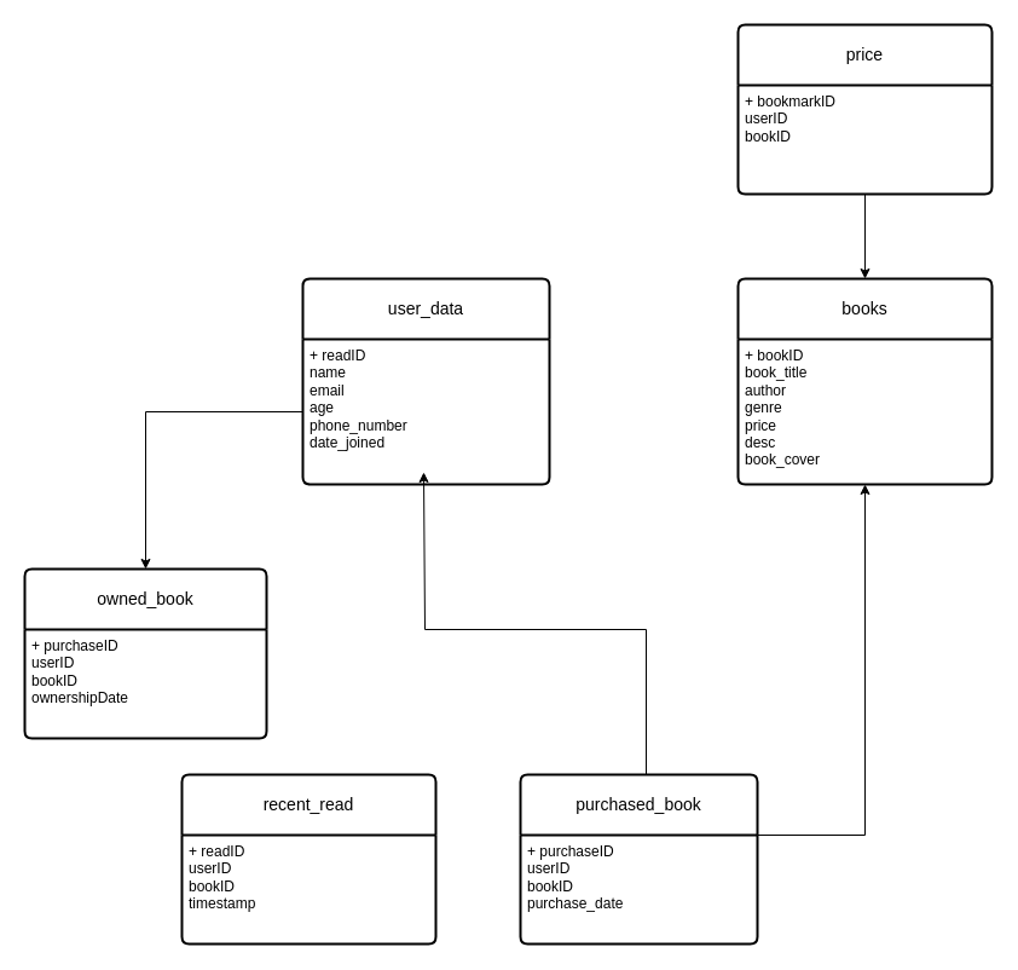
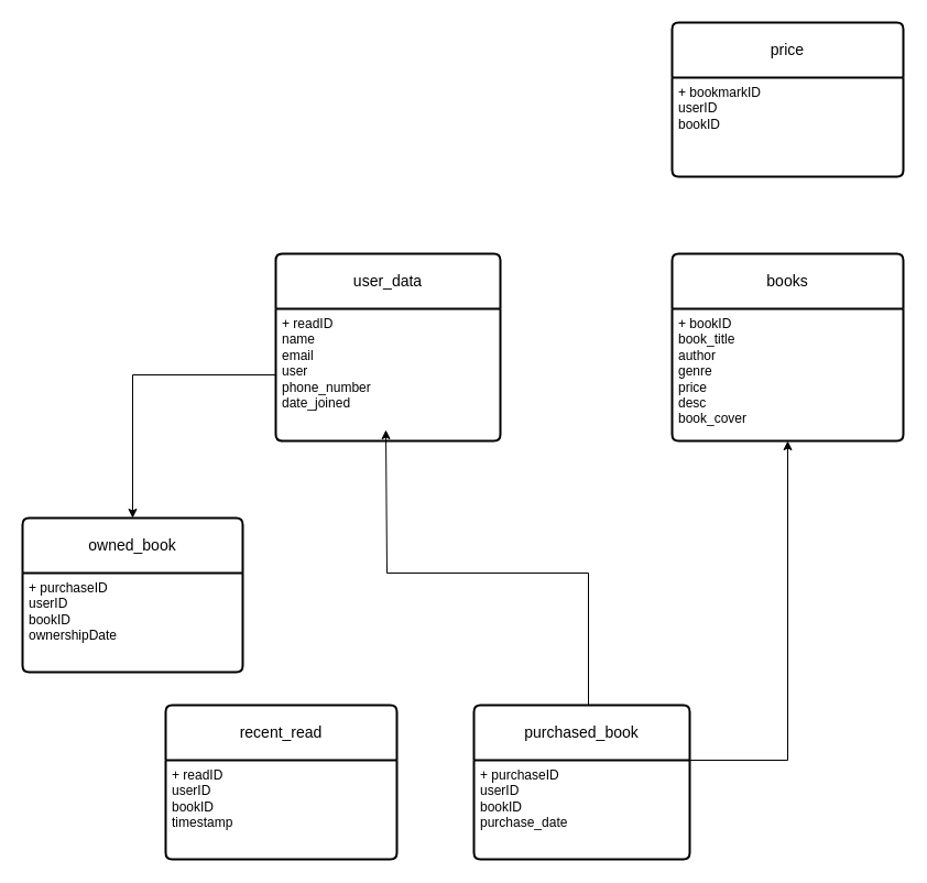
- <mxCell id="15" style="edgeStyle=orthogonalEdgeStyle;rounded=0;orthogonalLoop=1;jettySize=auto;html=1;entryX=0.5;entryY=0;entryDx=0;entryDy=0;" edge="1" parent="1" source="14" target="11"><mxGeometry relative="1" as="geometry" /></mxCell>
- <mxCell id="7" value="+ readID&lt;br&gt;name&lt;br&gt;email&lt;br&gt;age&lt;br&gt;phone_number&lt;br&gt;date_joined" style="align=left;strokeColor=none;fillColor=none;spacingLeft=4;fontSize=12;verticalAlign=top;resizable=0;rotatable=0;part=1;html=1;" vertex="1" parent="6"><mxGeometry y="50" width="204" height="120" as="geometry" /></mxCell>
+ <mxCell id="7" value="+ readID&lt;br&gt;name&lt;br&gt;email&lt;br&gt;user&lt;br&gt;phone_number&lt;br&gt;date_joined" style="align=left;strokeColor=none;fillColor=none;spacingLeft=4;fontSize=12;verticalAlign=top;resizable=0;rotatable=0;part=1;html=1;" vertex="1" parent="6"><mxGeometry y="50" width="204" height="120" as="geometry" /></mxCell>
